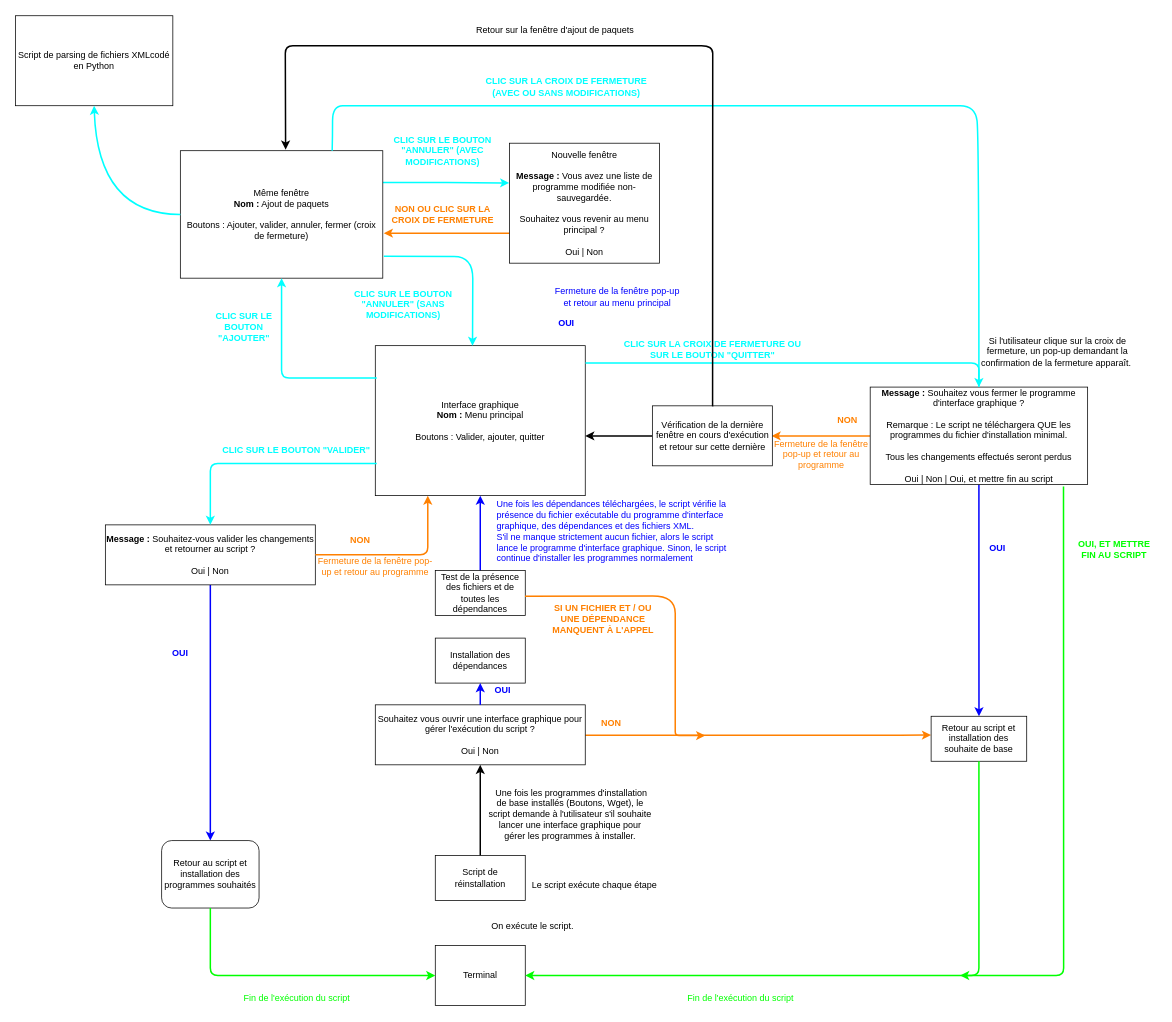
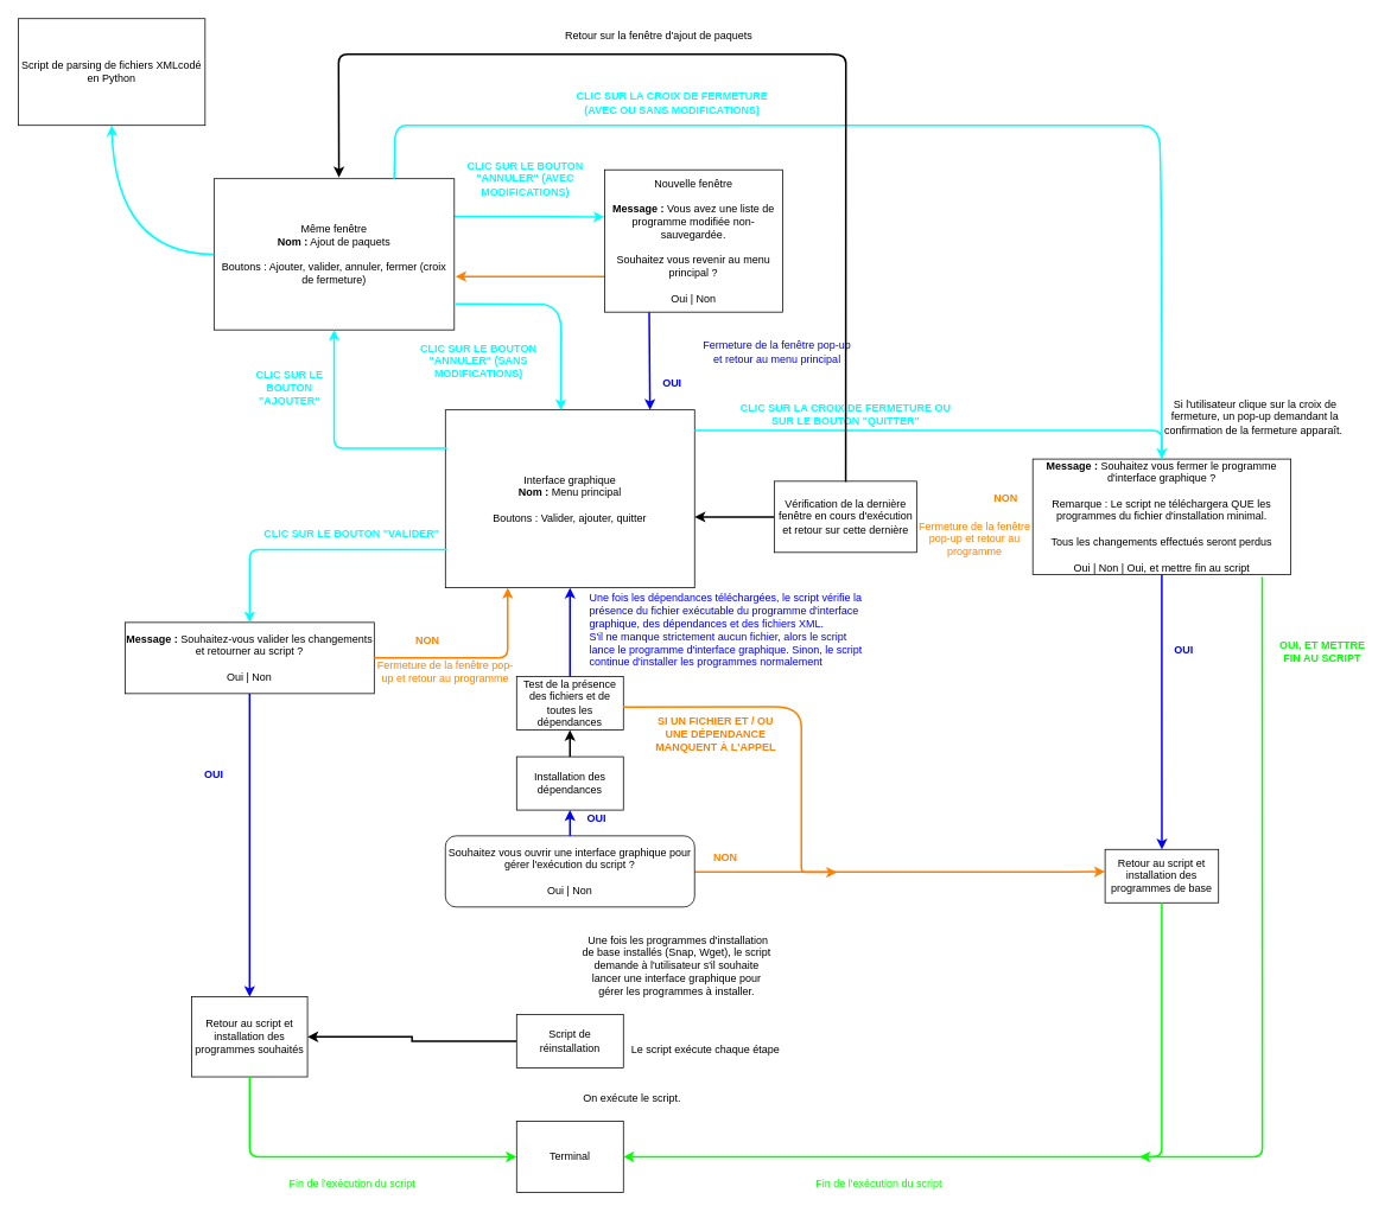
- <mxCell id="47" value="&lt;b&gt;&lt;font color=&quot;#ff8000&quot;&gt;NON OU CLIC SUR LA CROIX DE FERMETURE&lt;/font&gt;&lt;/b&gt;" style="text;html=1;strokeColor=none;fillColor=none;align=center;verticalAlign=middle;whiteSpace=wrap;rounded=0;" parent="1" vertex="1"><mxGeometry x="520" y="272.5" width="140" height="25" as="geometry" /></mxCell>
- <mxCell id="55" value="&lt;font color=&quot;#0000ff&quot;&gt;Fermeture de la fenêtre pop-up et retour au menu principal&lt;/font&gt;" style="text;html=1;strokeColor=none;fillColor=none;align=center;verticalAlign=middle;whiteSpace=wrap;rounded=0;" parent="1" vertex="1"><mxGeometry x="734.5" y="370" width="175.5" height="50" as="geometry" /></mxCell>
+ <mxCell id="55" value="&lt;font color=&quot;#0000ff&quot;&gt;Fermeture de la fenêtre pop-up et retour au menu principal&lt;/font&gt;" style="text;html=1;strokeColor=none;fillColor=none;align=center;verticalAlign=middle;whiteSpace=wrap;rounded=0;" parent="1" vertex="1"><mxGeometry x="784.5" y="370" width="175.5" height="50" as="geometry" /></mxCell>
+ <mxCell id="45" style="edgeStyle=orthogonalEdgeStyle;rounded=0;orthogonalLoop=1;jettySize=auto;html=1;exitX=0.25;exitY=1;exitDx=0;exitDy=0;strokeWidth=2;strokeColor=#0000FF;entryX=0.821;entryY=0;entryDx=0;entryDy=0;entryPerimeter=0;" parent="1" source="46" target="9" edge="1"><mxGeometry relative="1" as="geometry"><mxPoint x="730" y="450" as="targetPoint" /><Array as="points"><mxPoint x="730" y="350" /></Array></mxGeometry></mxCell>
- <mxCell id="14" value="" style="edgeStyle=orthogonalEdgeStyle;rounded=0;orthogonalLoop=1;jettySize=auto;html=1;strokeColor=#FF8000;strokeWidth=2;entryX=0.994;entryY=0.501;entryDx=0;entryDy=0;entryPerimeter=0;" parent="1" source="15" target="64" edge="1"><mxGeometry relative="1" as="geometry"><mxPoint x="1030" as="targetPoint" y="580" /><Array as="points" /></mxGeometry></mxCell>
+ <mxCell id="7" value="" style="edgeStyle=orthogonalEdgeStyle;rounded=0;orthogonalLoop=1;jettySize=auto;html=1;strokeWidth=2;" parent="1" source="8" target="52" edge="1"><mxGeometry relative="1" as="geometry" /></mxCell>
- <mxCell id="6" value="Souhaitez vous ouvrir une interface graphique pour gérer l'exécution du script ?&lt;br&gt;&lt;br&gt;Oui | Non" style="rounded=0;whiteSpace=wrap;html=1;" parent="1" vertex="1"><mxGeometry x="500" y="939" width="280" height="80" as="geometry" /></mxCell>
+ <mxCell id="6" value="Souhaitez vous ouvrir une interface graphique pour gérer l'exécution du script ?&lt;br&gt;&lt;br&gt;Oui | Non" style="whiteSpace=wrap;html=1;rounded=1;" parent="1" vertex="1"><mxGeometry x="500" y="939" width="280" height="80" as="geometry" /></mxCell>
- <mxCell id="16" value="Retour au script et installation des souhaite de base" style="rounded=0;whiteSpace=wrap;html=1;" parent="1" vertex="1"><mxGeometry x="1241.25" y="954.25" width="127.5" height="60" as="geometry" /></mxCell>
+ <mxCell id="16" value="Retour au script et installation des programmes de base" style="rounded=0;whiteSpace=wrap;html=1;" parent="1" vertex="1"><mxGeometry x="1241.25" y="954.25" width="127.5" height="60" as="geometry" /></mxCell>
- <mxCell id="3" value="" style="edgeStyle=orthogonalEdgeStyle;rounded=0;orthogonalLoop=1;jettySize=auto;html=1;strokeWidth=2;" parent="1" source="4" target="6" edge="1"><mxGeometry relative="1" as="geometry" /></mxCell>
+ <mxCell id="3" value="" style="edgeStyle=orthogonalEdgeStyle;rounded=0;orthogonalLoop=1;jettySize=auto;html=1;strokeWidth=2;" parent="1" source="4" target="30" edge="1"><mxGeometry relative="1" as="geometry" /></mxCell>
- <mxCell id="22" value="&lt;div&gt;&lt;span&gt;&amp;nbsp;Une fois les programmes d'installation de base installés (Boutons, Wget),&amp;nbsp;&lt;/span&gt;&lt;span&gt;le script demande à l'utilisateur s'il souhaite lancer une interface graphique pour gérer les programmes à&amp;nbsp;installer.&lt;/span&gt;&lt;/div&gt;" style="text;html=1;strokeColor=none;fillColor=none;align=center;verticalAlign=middle;whiteSpace=wrap;rounded=0;" parent="1" vertex="1"><mxGeometry x="650" y="1034.88" width="220" height="100" as="geometry" /></mxCell>
+ <mxCell id="22" value="&lt;div&gt;&lt;span&gt;&amp;nbsp;Une fois les programmes d'installation de base installés (Snap, Wget),&amp;nbsp;&lt;/span&gt;&lt;span&gt;le script demande à l'utilisateur s'il souhaite lancer une interface graphique pour gérer les programmes à&amp;nbsp;installer.&lt;/span&gt;&lt;/div&gt;" style="text;html=1;strokeColor=none;fillColor=none;align=center;verticalAlign=middle;whiteSpace=wrap;rounded=0;" parent="1" vertex="1"><mxGeometry x="650" y="1034.88" width="220" height="100" as="geometry" /></mxCell>
- <mxCell id="30" value="Retour au script et installation des programmes souhaités" style="whiteSpace=wrap;html=1;rounded=1;" parent="1" vertex="1"><mxGeometry x="215" y="1120" width="130" height="90" as="geometry" /></mxCell>
+ <mxCell id="30" value="Retour au script et installation des programmes souhaités" style="rounded=0;whiteSpace=wrap;html=1;" parent="1" vertex="1"><mxGeometry x="215" y="1120" width="130" height="90" as="geometry" /></mxCell>
